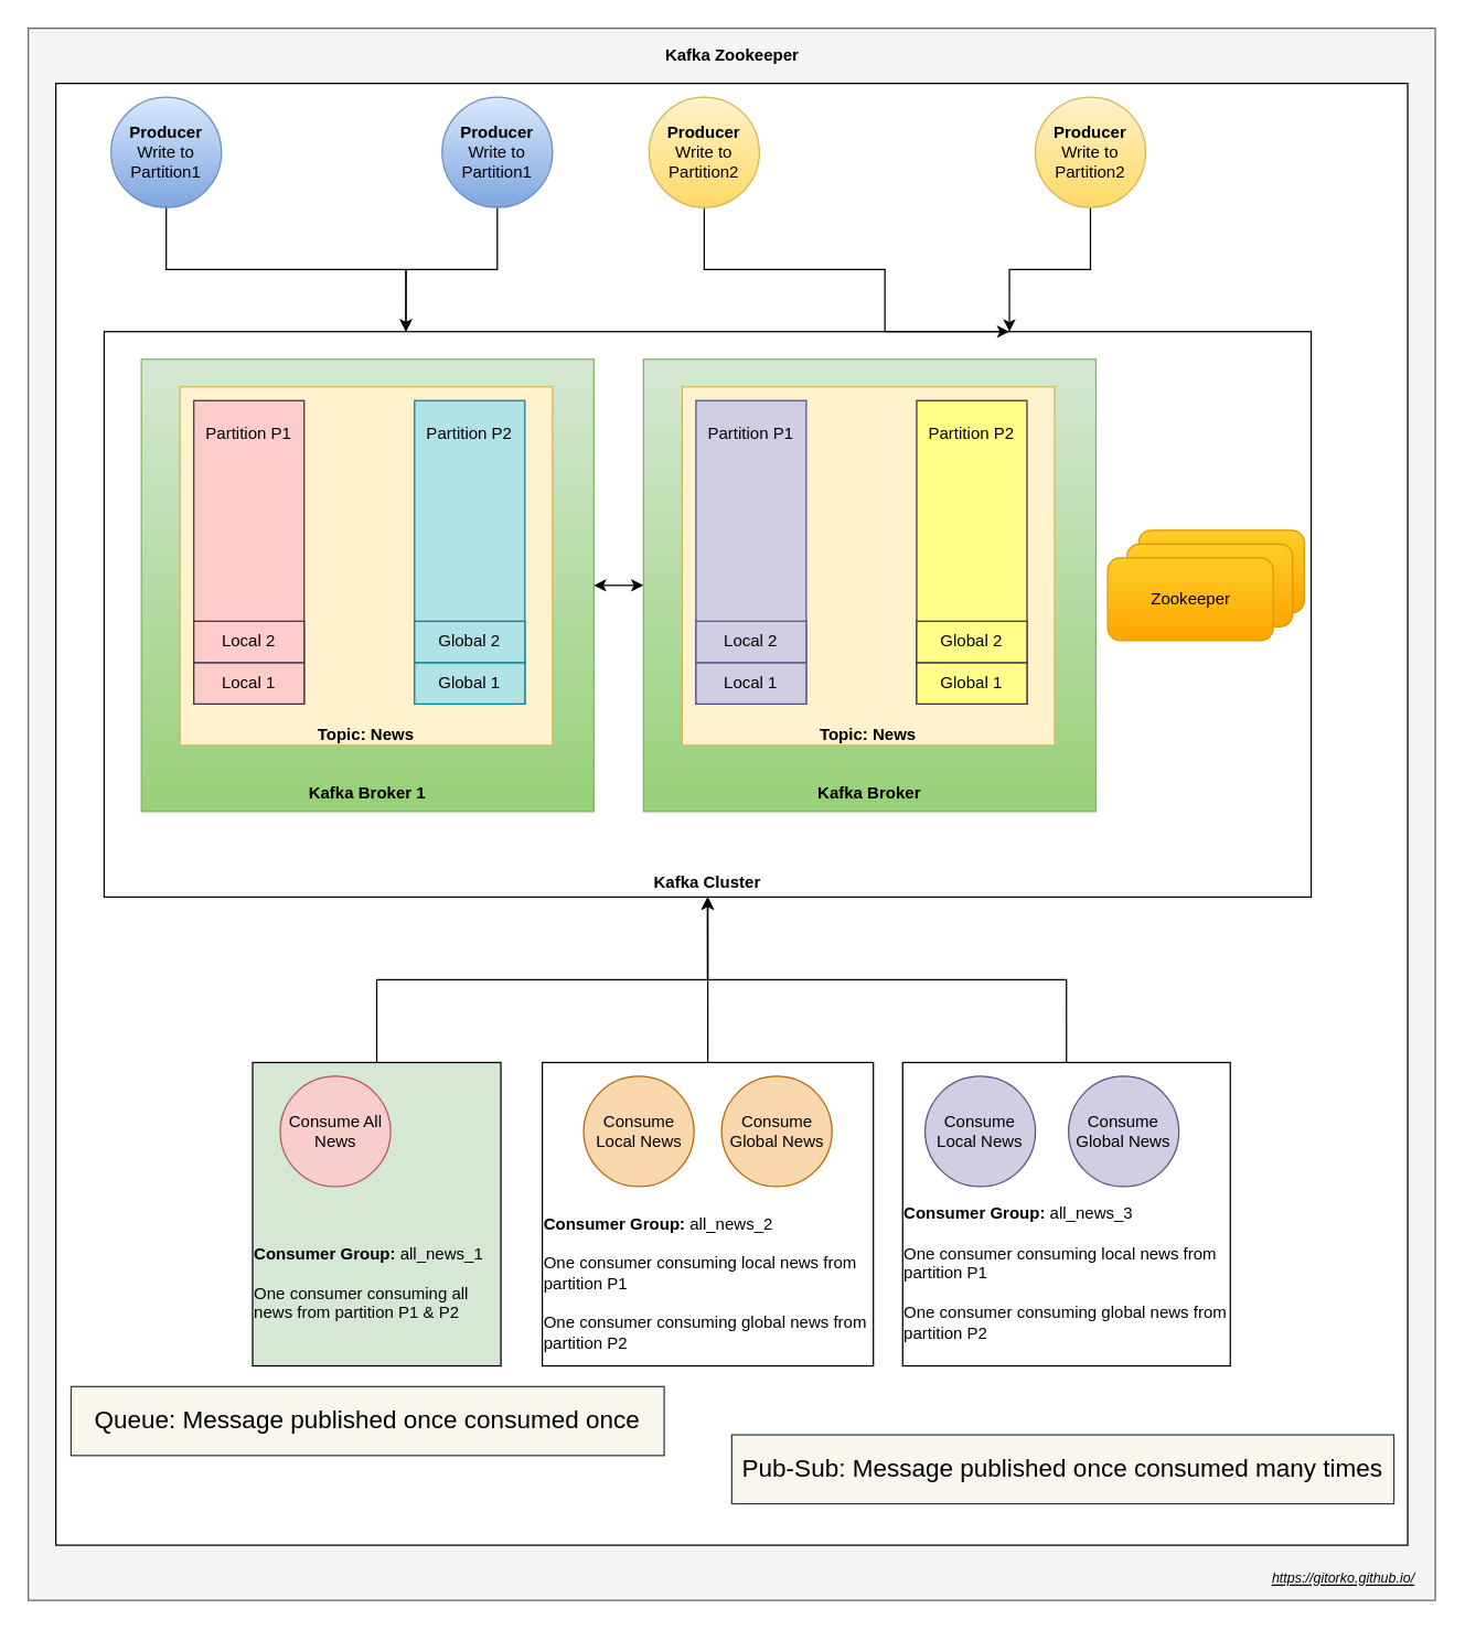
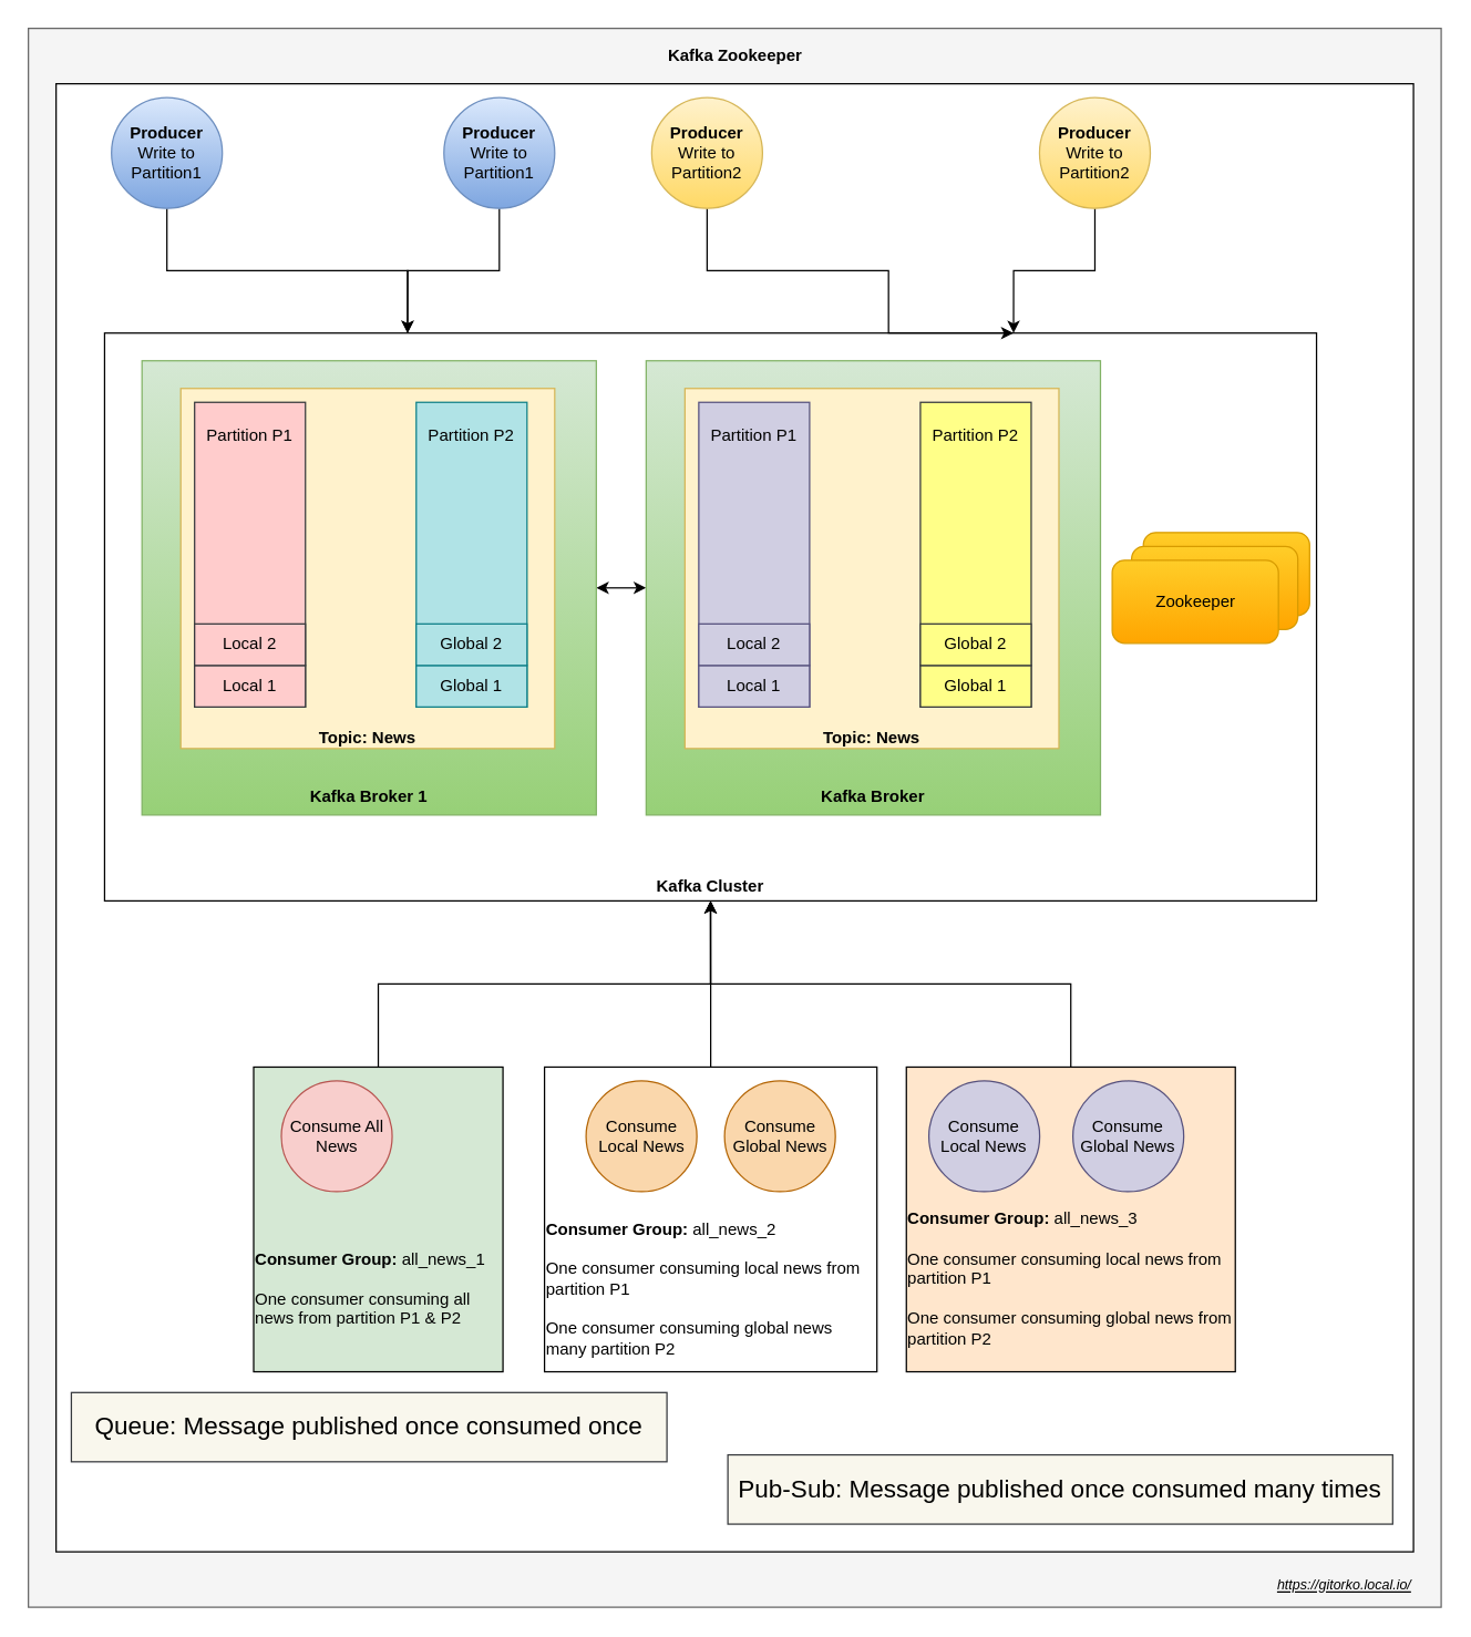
- <mxCell id="26" value="&lt;br&gt;&lt;br&gt;&lt;br&gt;&lt;br&gt;&lt;br&gt;&lt;br&gt;&lt;br&gt;&lt;div style=&quot;text-align: left&quot;&gt;&lt;b&gt;Consumer Group:&lt;/b&gt; all_news_2&lt;/div&gt;&lt;div style=&quot;text-align: left&quot;&gt;&lt;span&gt;&lt;br&gt;&lt;/span&gt;&lt;/div&gt;&lt;div style=&quot;text-align: left&quot;&gt;&lt;span&gt;One consumer consuming local news from partition P1&lt;/span&gt;&lt;/div&gt;&lt;div style=&quot;text-align: left&quot;&gt;&lt;span&gt;&lt;br&gt;&lt;/span&gt;&lt;/div&gt;&lt;div style=&quot;text-align: left&quot;&gt;&lt;span&gt;One consumer consuming global news from partition P2&lt;/span&gt;&lt;/div&gt;" style="rounded=0;whiteSpace=wrap;html=1;" parent="1" vertex="1"><mxGeometry x="392.62" y="770" width="240" height="220" as="geometry" /></mxCell>
+ <mxCell id="26" value="&lt;br&gt;&lt;br&gt;&lt;br&gt;&lt;br&gt;&lt;br&gt;&lt;br&gt;&lt;br&gt;&lt;div style=&quot;text-align: left&quot;&gt;&lt;b&gt;Consumer Group:&lt;/b&gt; all_news_2&lt;/div&gt;&lt;div style=&quot;text-align: left&quot;&gt;&lt;span&gt;&lt;br&gt;&lt;/span&gt;&lt;/div&gt;&lt;div style=&quot;text-align: left&quot;&gt;&lt;span&gt;One consumer consuming local news from partition P1&lt;/span&gt;&lt;/div&gt;&lt;div style=&quot;text-align: left&quot;&gt;&lt;span&gt;&lt;br&gt;&lt;/span&gt;&lt;/div&gt;&lt;div style=&quot;text-align: left&quot;&gt;&lt;span&gt;One consumer consuming global news many partition P2&lt;/span&gt;&lt;/div&gt;" style="rounded=0;whiteSpace=wrap;html=1;" parent="1" vertex="1"><mxGeometry x="392.62" y="770" width="240" height="220" as="geometry" /></mxCell>
- <mxCell id="40" value="&lt;br&gt;&lt;br&gt;&lt;br&gt;&lt;br&gt;&lt;br&gt;&lt;br&gt;&lt;br&gt;&lt;div style=&quot;text-align: left&quot;&gt;&lt;b&gt;Consumer Group:&lt;/b&gt; all_news_3&lt;/div&gt;&lt;div style=&quot;text-align: left&quot;&gt;&lt;span&gt;&lt;br&gt;&lt;/span&gt;&lt;/div&gt;&lt;div style=&quot;text-align: left&quot;&gt;&lt;span&gt;One consumer consuming local news from partition P1&lt;/span&gt;&lt;/div&gt;&lt;div style=&quot;text-align: left&quot;&gt;&lt;span&gt;&lt;br&gt;&lt;/span&gt;&lt;/div&gt;&lt;div style=&quot;text-align: left&quot;&gt;&lt;span&gt;One consumer consuming global news from partition P2&lt;/span&gt;&lt;/div&gt;&lt;div style=&quot;text-align: left&quot;&gt;&lt;br&gt;&lt;/div&gt;" style="rounded=0;whiteSpace=wrap;html=1;" parent="1" vertex="1"><mxGeometry x="653.87" y="770" width="237.5" height="220" as="geometry" /></mxCell>
+ <mxCell id="40" value="&lt;br&gt;&lt;br&gt;&lt;br&gt;&lt;br&gt;&lt;br&gt;&lt;br&gt;&lt;br&gt;&lt;div style=&quot;text-align: left&quot;&gt;&lt;b&gt;Consumer Group:&lt;/b&gt; all_news_3&lt;/div&gt;&lt;div style=&quot;text-align: left&quot;&gt;&lt;span&gt;&lt;br&gt;&lt;/span&gt;&lt;/div&gt;&lt;div style=&quot;text-align: left&quot;&gt;&lt;span&gt;One consumer consuming local news from partition P1&lt;/span&gt;&lt;/div&gt;&lt;div style=&quot;text-align: left&quot;&gt;&lt;span&gt;&lt;br&gt;&lt;/span&gt;&lt;/div&gt;&lt;div style=&quot;text-align: left&quot;&gt;&lt;span&gt;One consumer consuming global news from partition P2&lt;/span&gt;&lt;/div&gt;&lt;div style=&quot;text-align: left&quot;&gt;&lt;br&gt;&lt;/div&gt;" style="rounded=0;whiteSpace=wrap;html=1;fillColor=#ffe6cc;" parent="1" vertex="1"><mxGeometry x="653.87" y="770" width="237.5" height="220" as="geometry" /></mxCell>
- <mxCell id="38" value="&lt;font style=&quot;font-size: 18px&quot;&gt;Pub-Sub: Message published once consumed many times&lt;/font&gt;" style="text;html=1;strokeColor=#36393d;fillColor=#f9f7ed;align=center;verticalAlign=middle;whiteSpace=wrap;rounded=0;" parent="1" vertex="1"><mxGeometry x="530" y="1040" width="480" height="50" as="geometry" /></mxCell>
+ <mxCell id="38" value="&lt;font style=&quot;font-size: 18px&quot;&gt;Pub-Sub: Message published once consumed many times&lt;/font&gt;" style="text;html=1;strokeColor=#36393d;fillColor=#f9f7ed;align=center;verticalAlign=middle;whiteSpace=wrap;rounded=0;" parent="1" vertex="1"><mxGeometry x="525" y="1050" width="480" height="50" as="geometry" /></mxCell>
- <mxCell id="47" value="&lt;i&gt;&lt;u&gt;&lt;font style=&quot;font-size: 10px&quot;&gt;https://gitorko.github.io/&lt;/font&gt;&lt;/u&gt;&lt;/i&gt;" style="text;html=1;" vertex="1" parent="1"><mxGeometry x="920" y="1130" width="120" height="30" as="geometry" /></mxCell>
+ <mxCell id="47" value="&lt;i&gt;&lt;u&gt;&lt;font style=&quot;font-size: 10px&quot;&gt;https://gitorko.local.io/&lt;/font&gt;&lt;/u&gt;&lt;/i&gt;" style="text;html=1;" vertex="1" parent="1"><mxGeometry x="920" y="1130" width="120" height="30" as="geometry" /></mxCell>
